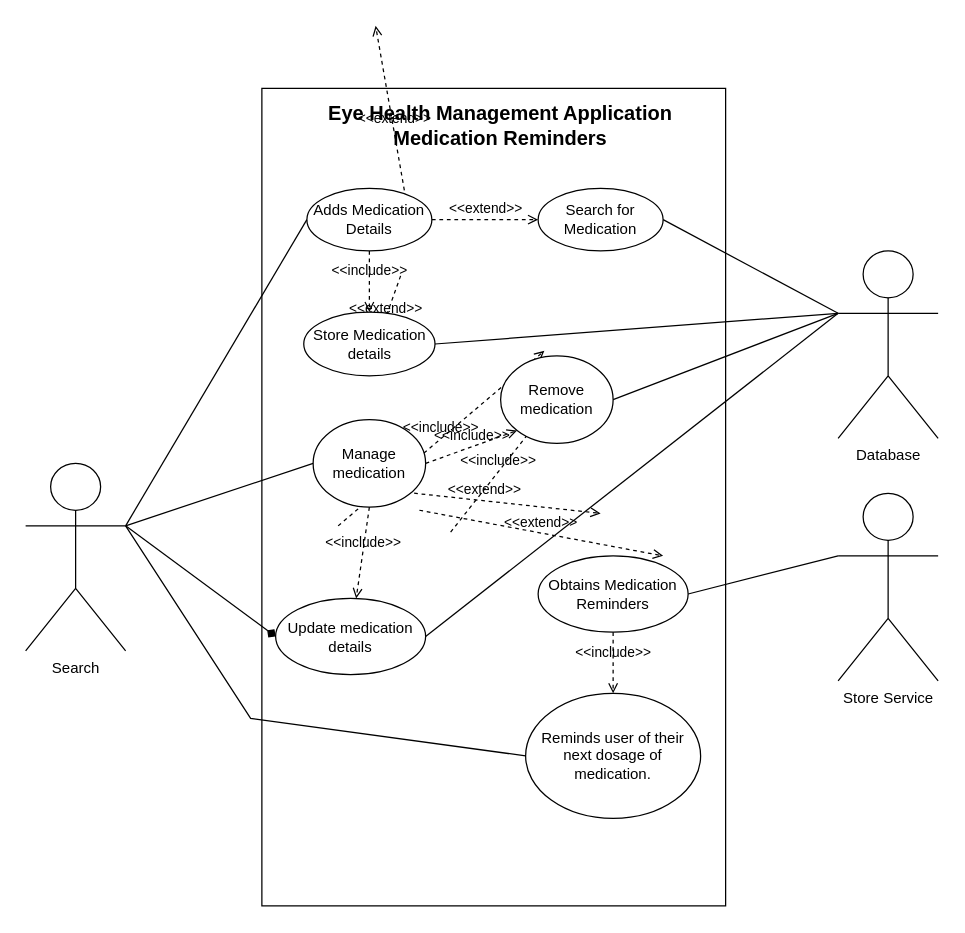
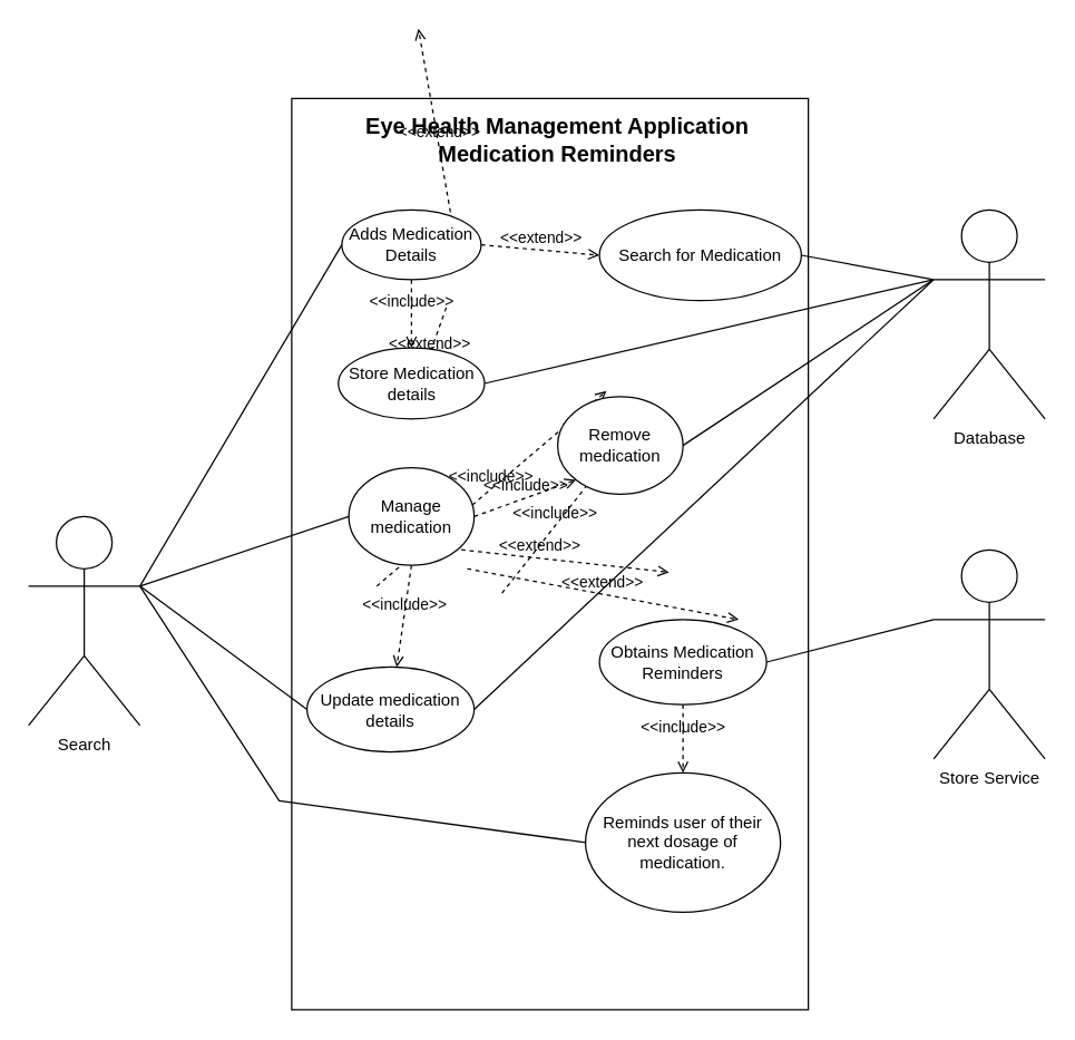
- <mxCell id="18" value="Search for Medication" style="ellipse;whiteSpace=wrap;html=1;" vertex="1" parent="1"><mxGeometry x="430" y="150" width="100" height="50" as="geometry" /></mxCell>
+ <mxCell id="18" value="Search for Medication" style="ellipse;whiteSpace=wrap;html=1;" vertex="1" parent="1"><mxGeometry x="430" y="150" width="145" height="65" as="geometry" /></mxCell>
- <mxCell id="15" value="Database" style="shape=umlActor;verticalLabelPosition=bottom;verticalAlign=top;html=1;outlineConnect=0;" parent="1" vertex="1"><mxGeometry x="670" y="200" width="80" height="150" as="geometry" /></mxCell>
+ <mxCell id="15" value="Database" style="shape=umlActor;verticalLabelPosition=bottom;verticalAlign=top;html=1;outlineConnect=0;" parent="1" vertex="1"><mxGeometry x="670" y="150" width="80" height="150" as="geometry" /></mxCell>
- <mxCell id="26" value="" style="endArrow=diamond;html=1;rounded=0;exitX=1;exitY=0.333;exitDx=0;exitDy=0;exitPerimeter=0;entryX=0;entryY=0.5;entryDx=0;entryDy=0;" edge="1" parent="1" source="2" target="25"><mxGeometry width="50" height="50" relative="1" as="geometry"><mxPoint x="160" y="574" as="sourcePoint" /><mxPoint x="210" y="524" as="targetPoint" /></mxGeometry></mxCell>
+ <mxCell id="26" value="" style="endArrow=none;html=1;rounded=0;exitX=1;exitY=0.333;exitDx=0;exitDy=0;exitPerimeter=0;entryX=0;entryY=0.5;entryDx=0;entryDy=0;" edge="1" parent="1" source="2" target="25"><mxGeometry width="50" height="50" relative="1" as="geometry"><mxPoint x="160" y="574" as="sourcePoint" /><mxPoint x="210" y="524" as="targetPoint" /></mxGeometry></mxCell>
